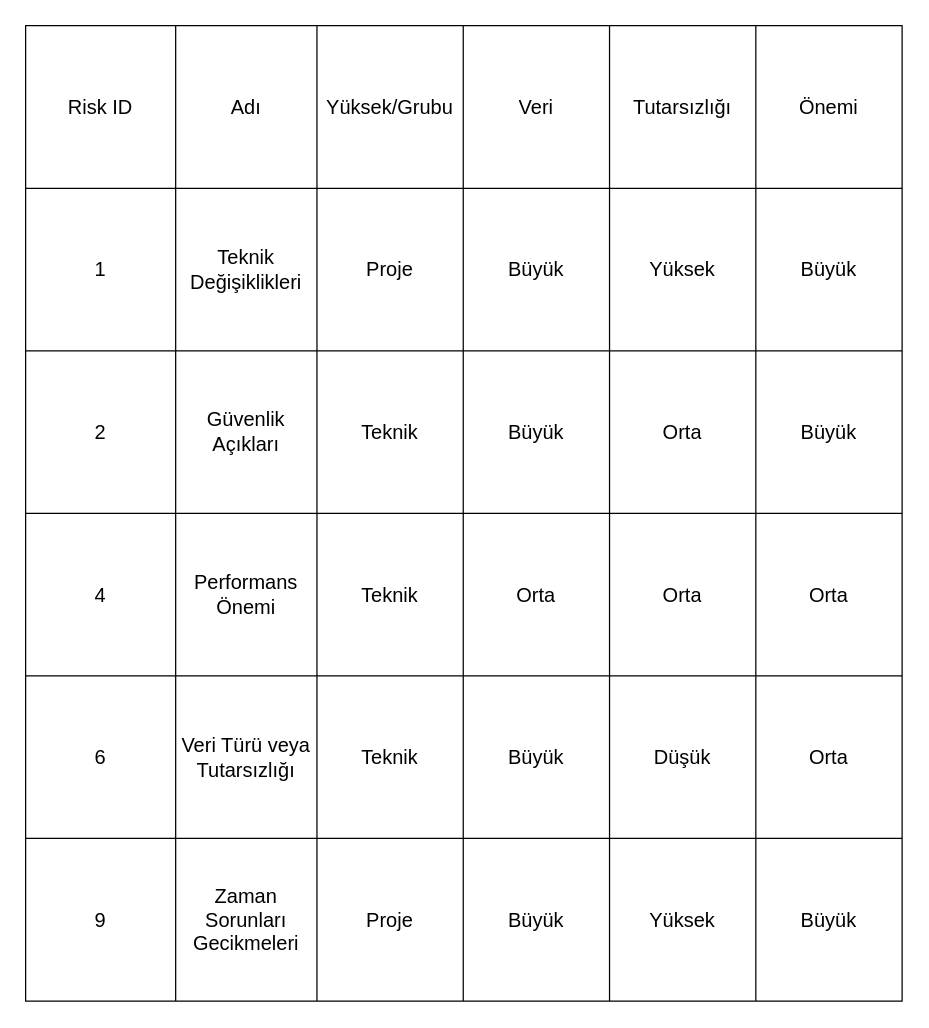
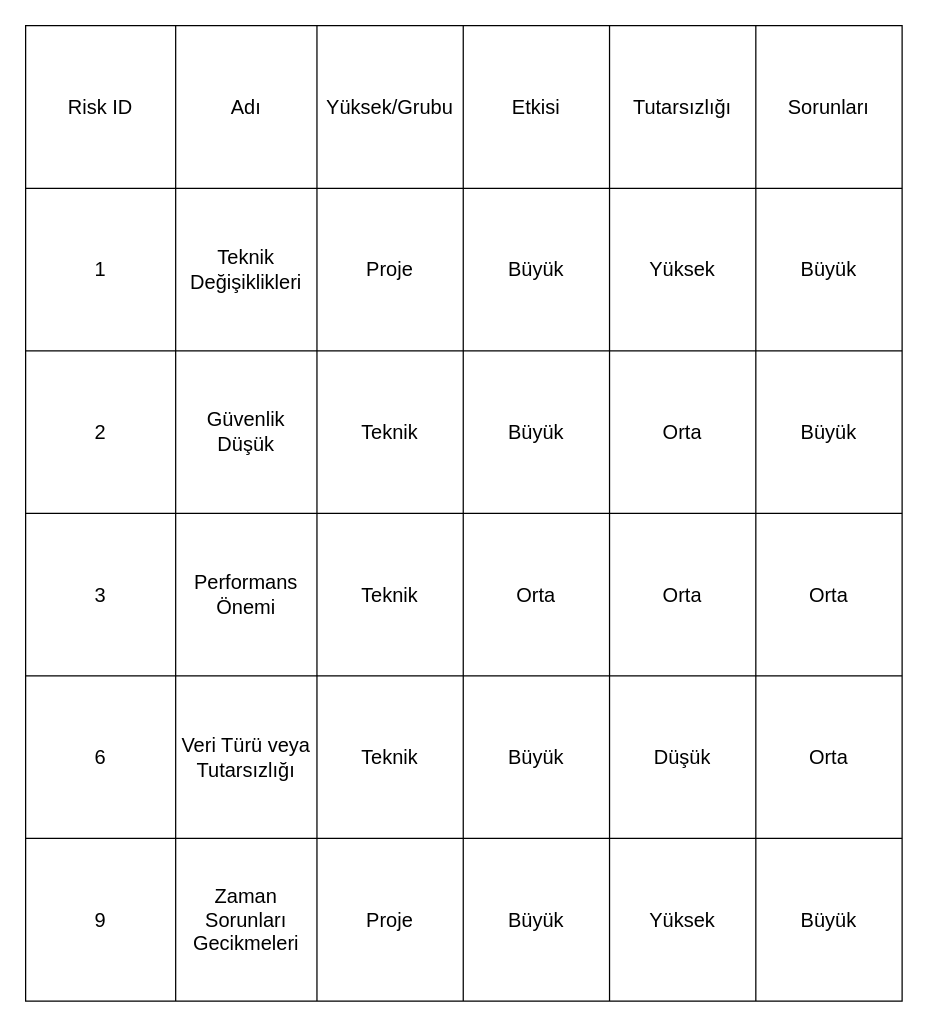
- <mxCell id="7" value="Veri" style="shape=partialRectangle;html=1;whiteSpace=wrap;connectable=0;strokeColor=inherit;overflow=hidden;fillColor=none;top=0;left=0;bottom=0;right=0;pointerEvents=1;fontSize=16;" vertex="1" parent="3"><mxGeometry x="350" width="117" height="130" as="geometry"><mxRectangle width="117" height="130" as="alternateBounds" /></mxGeometry></mxCell>
+ <mxCell id="7" value="Etkisi" style="shape=partialRectangle;html=1;whiteSpace=wrap;connectable=0;strokeColor=inherit;overflow=hidden;fillColor=none;top=0;left=0;bottom=0;right=0;pointerEvents=1;fontSize=16;" vertex="1" parent="3"><mxGeometry x="350" width="117" height="130" as="geometry"><mxRectangle width="117" height="130" as="alternateBounds" /></mxGeometry></mxCell>
- <mxCell id="9" value="Önemi" style="shape=partialRectangle;html=1;whiteSpace=wrap;connectable=0;strokeColor=inherit;overflow=hidden;fillColor=none;top=0;left=0;bottom=0;right=0;pointerEvents=1;fontSize=16;" vertex="1" parent="3"><mxGeometry x="584" width="117" height="130" as="geometry"><mxRectangle width="117" height="130" as="alternateBounds" /></mxGeometry></mxCell>
+ <mxCell id="9" value="Sorunları" style="shape=partialRectangle;html=1;whiteSpace=wrap;connectable=0;strokeColor=inherit;overflow=hidden;fillColor=none;top=0;left=0;bottom=0;right=0;pointerEvents=1;fontSize=16;" vertex="1" parent="3"><mxGeometry x="584" width="117" height="130" as="geometry"><mxRectangle width="117" height="130" as="alternateBounds" /></mxGeometry></mxCell>
- <mxCell id="19" value="Güvenlik Açıkları" style="shape=partialRectangle;html=1;whiteSpace=wrap;connectable=0;strokeColor=inherit;overflow=hidden;fillColor=none;top=0;left=0;bottom=0;right=0;pointerEvents=1;fontSize=16;" parent="17" vertex="1"><mxGeometry x="120" width="113" height="130" as="geometry"><mxRectangle width="113" height="130" as="alternateBounds" /></mxGeometry></mxCell>
+ <mxCell id="19" value="Güvenlik Düşük" style="shape=partialRectangle;html=1;whiteSpace=wrap;connectable=0;strokeColor=inherit;overflow=hidden;fillColor=none;top=0;left=0;bottom=0;right=0;pointerEvents=1;fontSize=16;" parent="17" vertex="1"><mxGeometry x="120" width="113" height="130" as="geometry"><mxRectangle width="113" height="130" as="alternateBounds" /></mxGeometry></mxCell>
- <mxCell id="25" value="4" style="shape=partialRectangle;html=1;whiteSpace=wrap;connectable=0;strokeColor=inherit;overflow=hidden;fillColor=none;top=0;left=0;bottom=0;right=0;pointerEvents=1;fontSize=16;" vertex="1" parent="24"><mxGeometry width="120" height="130" as="geometry"><mxRectangle width="120" height="130" as="alternateBounds" /></mxGeometry></mxCell>
+ <mxCell id="25" value="3" style="shape=partialRectangle;html=1;whiteSpace=wrap;connectable=0;strokeColor=inherit;overflow=hidden;fillColor=none;top=0;left=0;bottom=0;right=0;pointerEvents=1;fontSize=16;" vertex="1" parent="24"><mxGeometry width="120" height="130" as="geometry"><mxRectangle width="120" height="130" as="alternateBounds" /></mxGeometry></mxCell>
